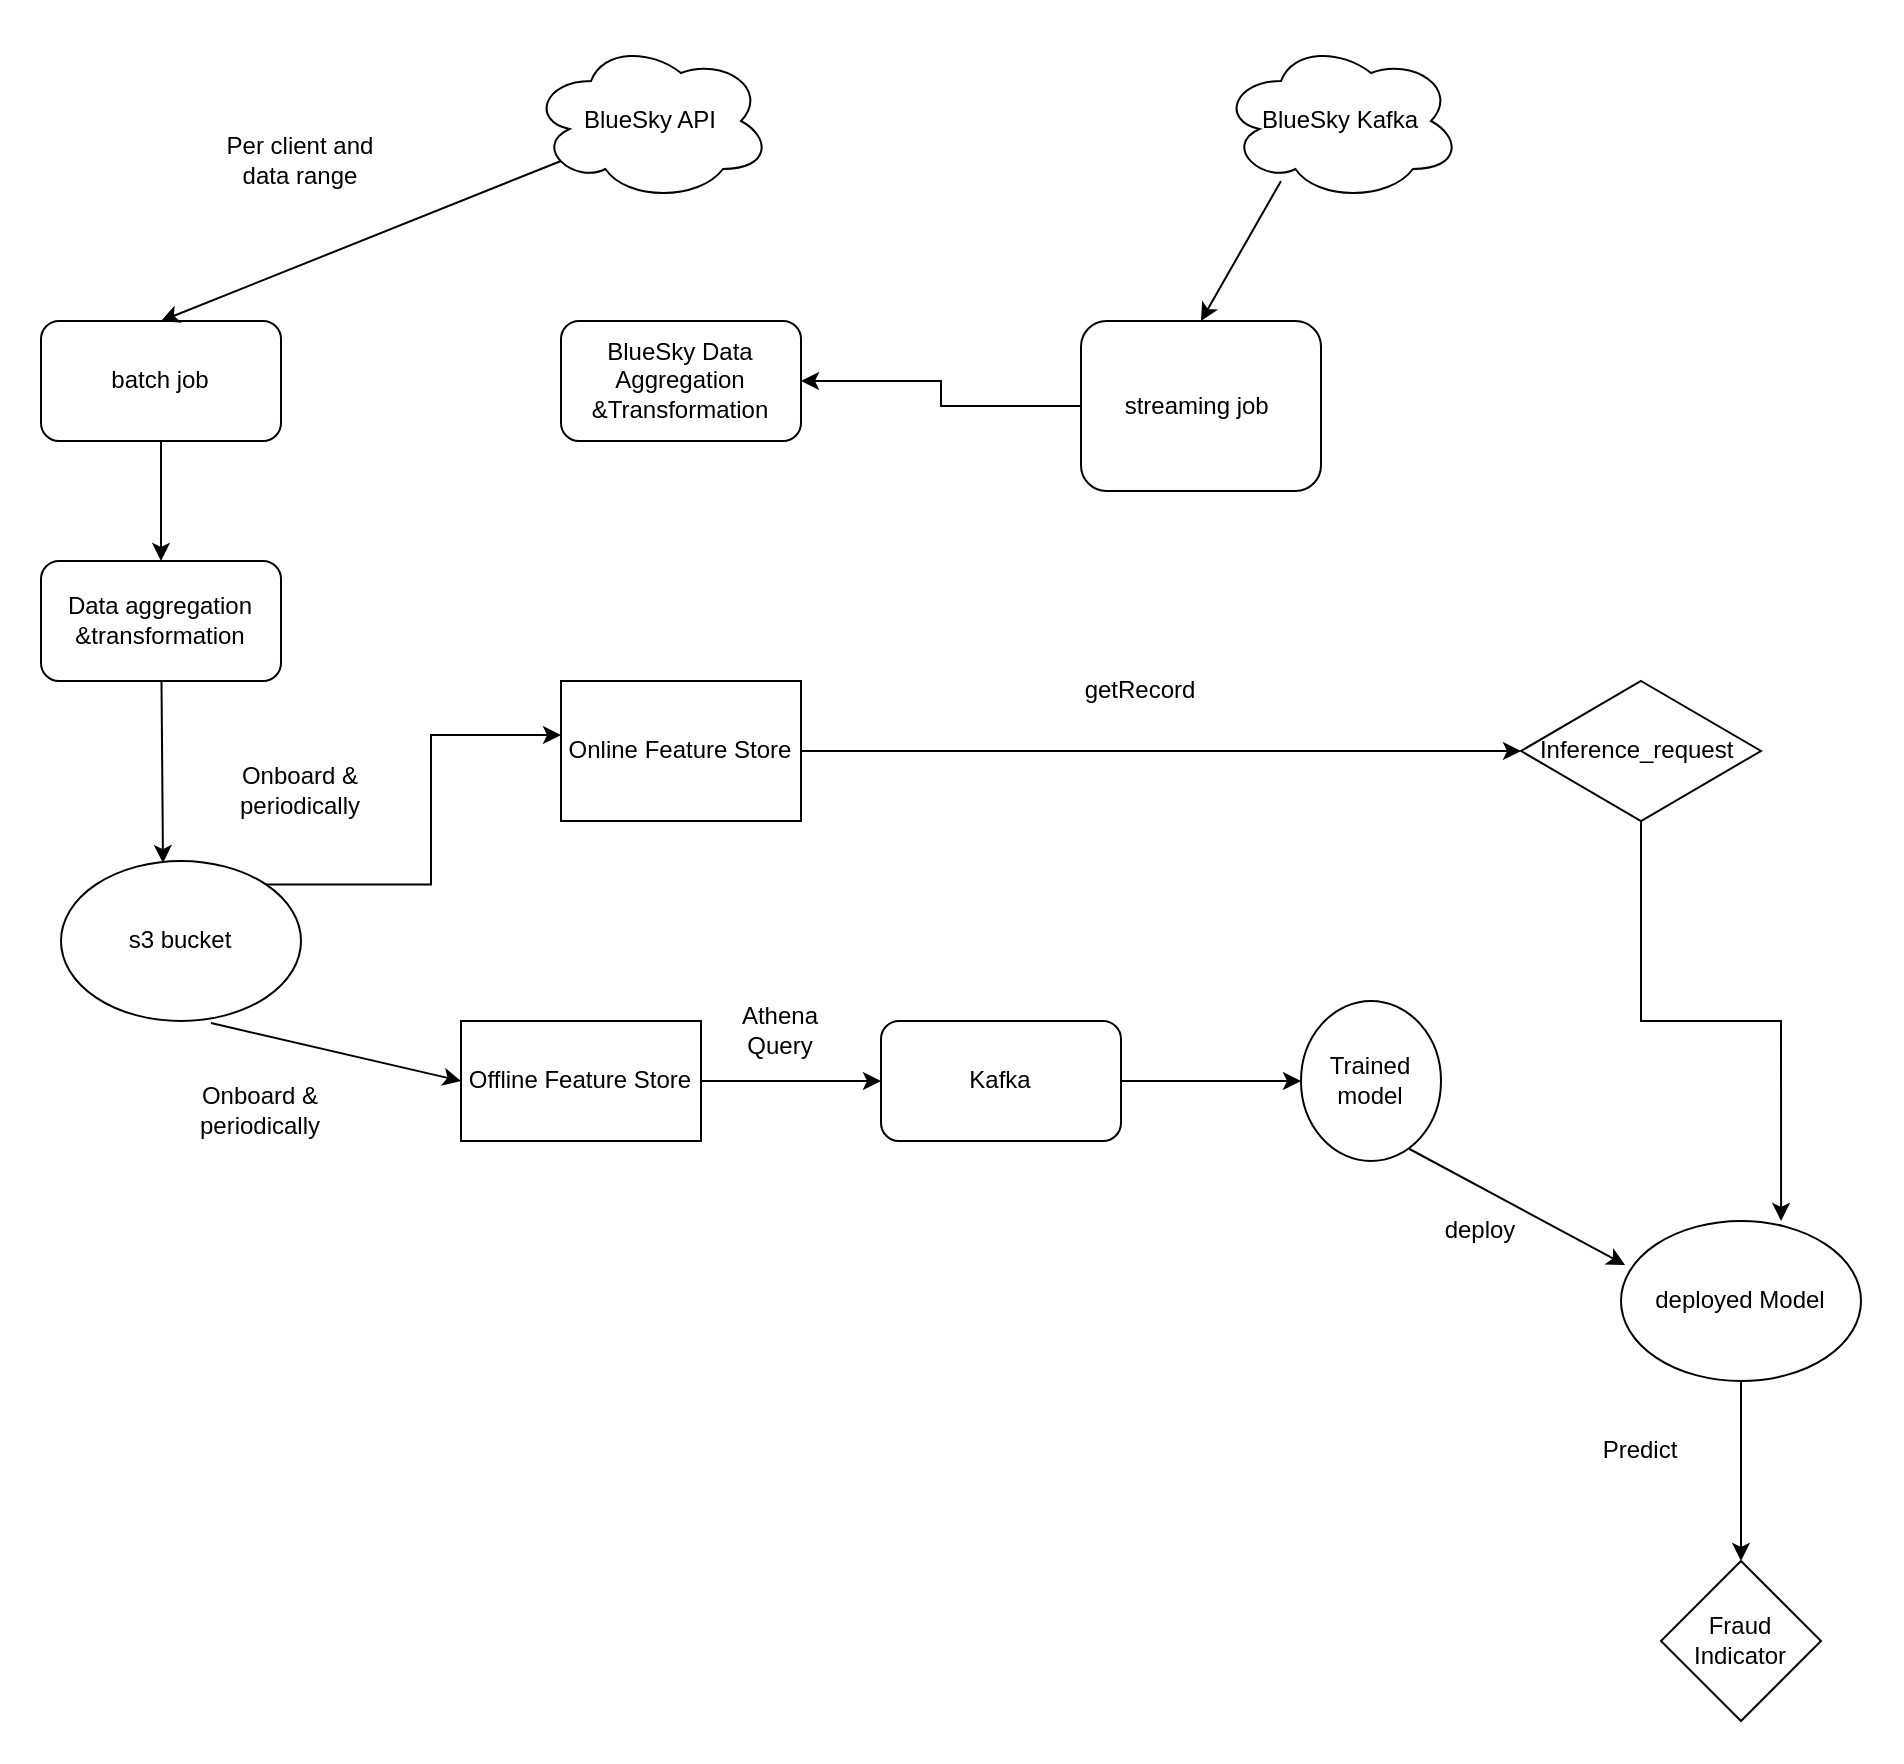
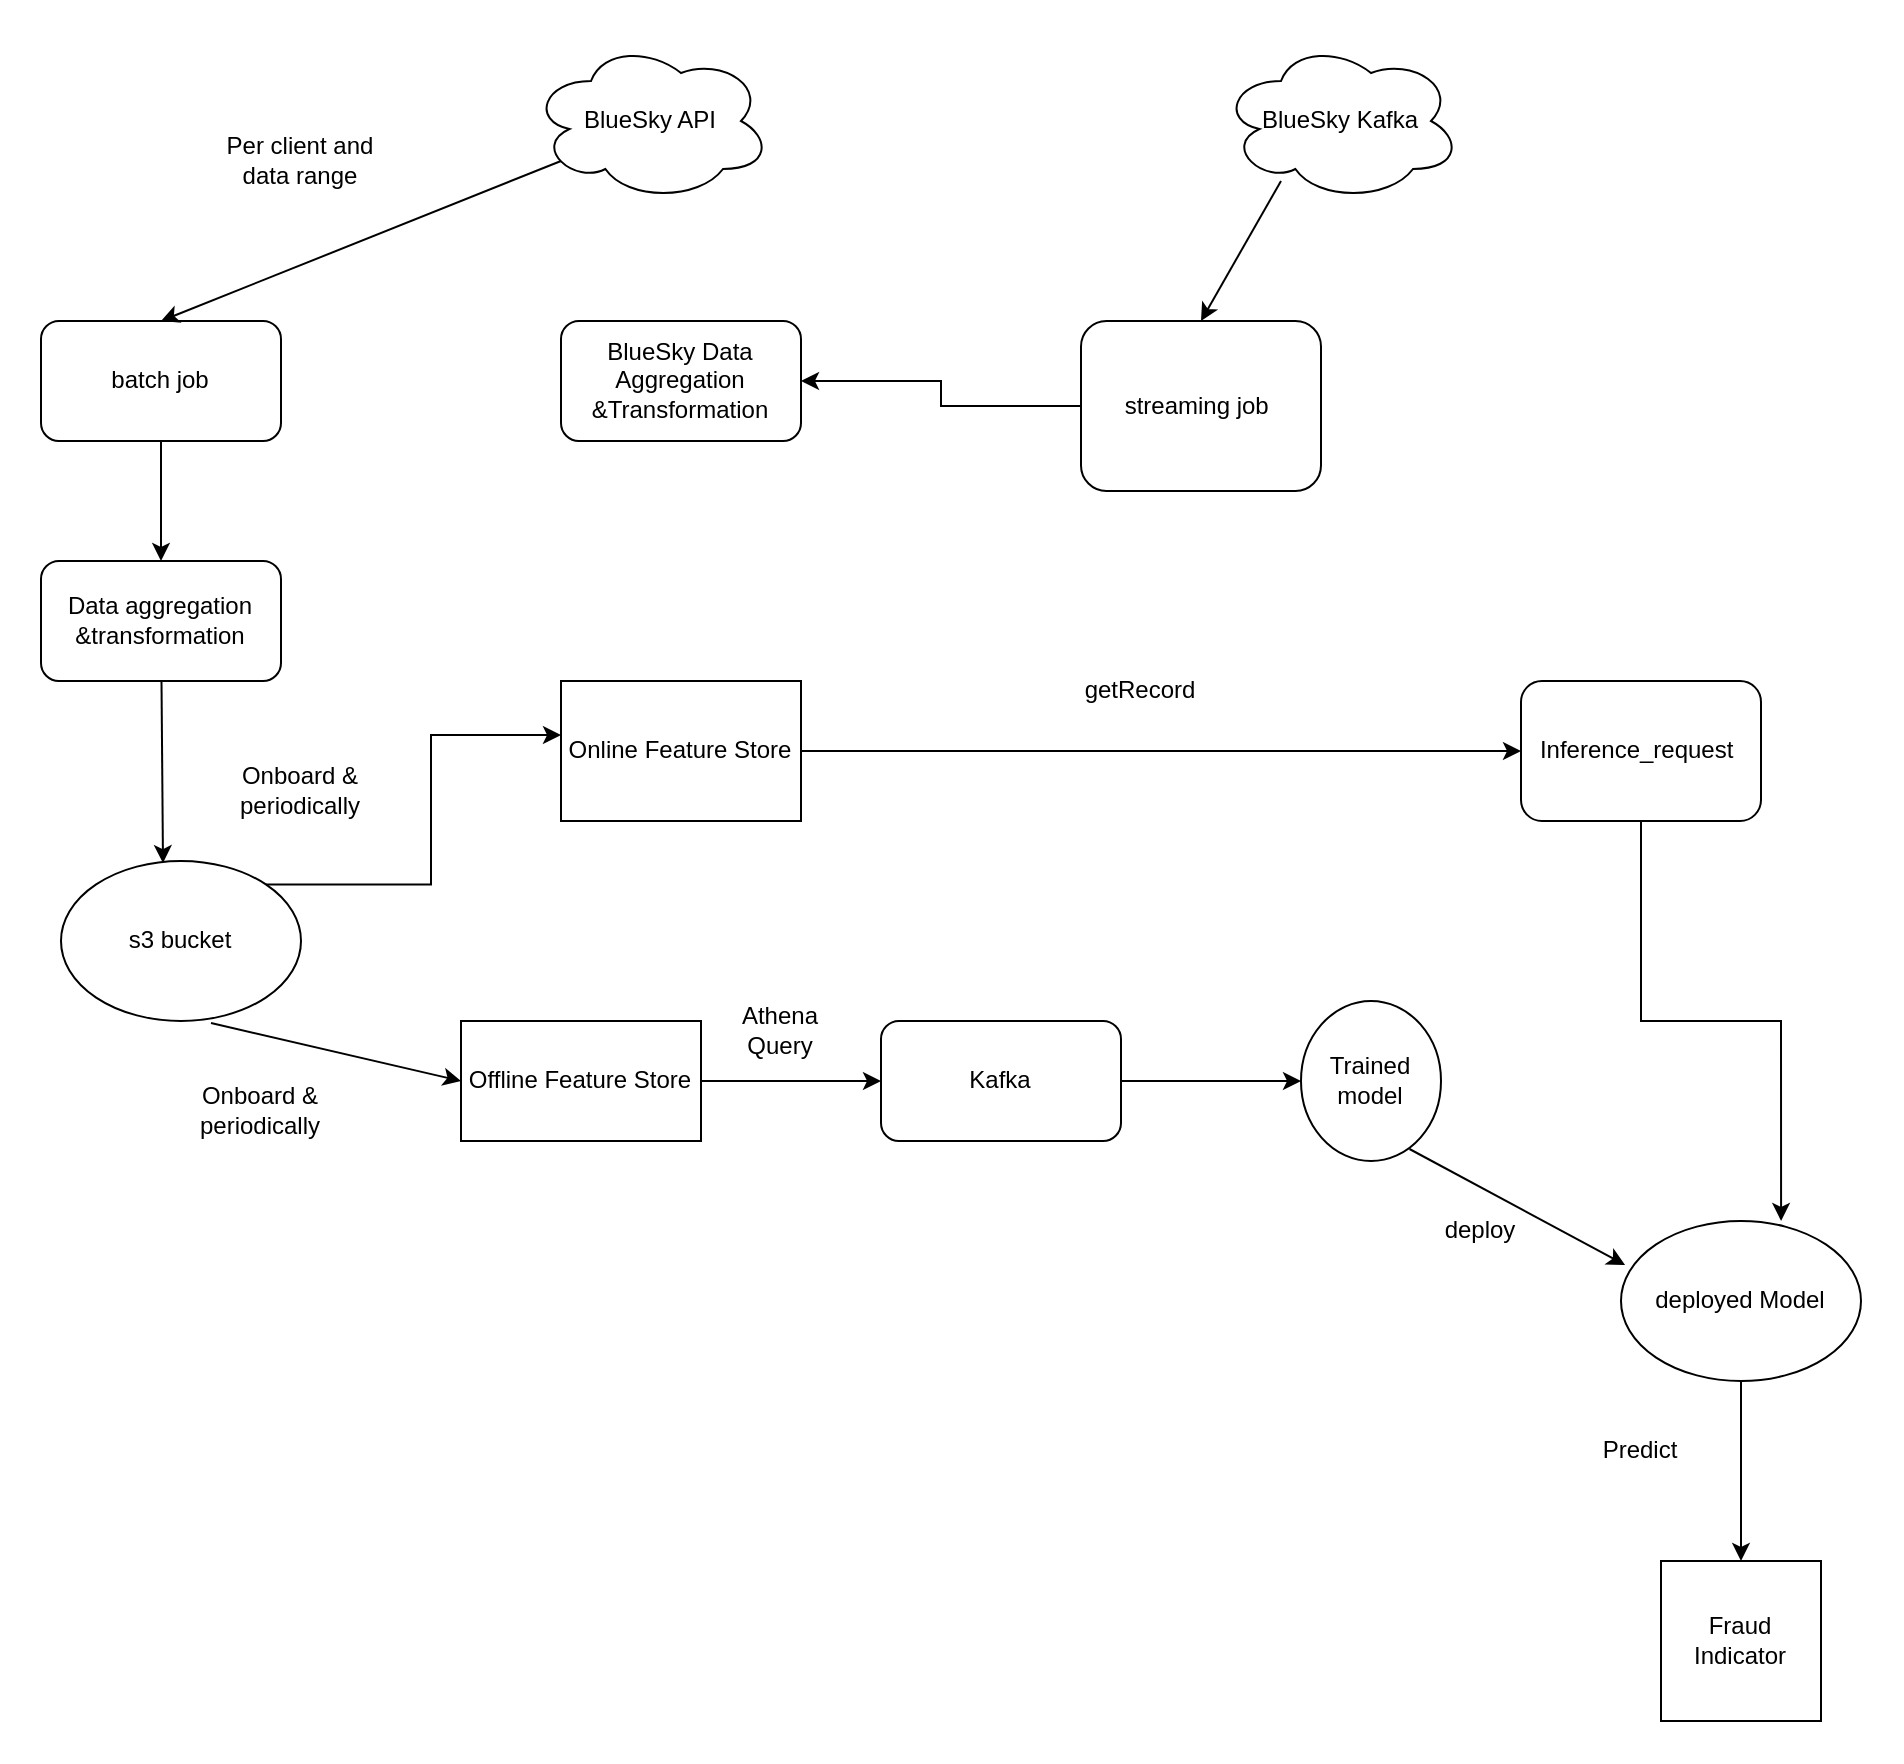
- <mxCell id="10" value="Inference_request&amp;nbsp;" style="rhombus;whiteSpace=wrap;html=1;" parent="1" vertex="1"><mxGeometry x="760" y="340" width="120" height="70" as="geometry" /></mxCell>
+ <mxCell id="10" value="Inference_request&amp;nbsp;" style="rounded=1;whiteSpace=wrap;html=1;" parent="1" vertex="1"><mxGeometry x="760" y="340" width="120" height="70" as="geometry" /></mxCell>
- <mxCell id="18" value="Fraud Indicator" style="rhombus;whiteSpace=wrap;html=1;" parent="1" vertex="1"><mxGeometry x="830" y="780" width="80" height="80" as="geometry" /></mxCell>
+ <mxCell id="18" value="Fraud Indicator" style="whiteSpace=wrap;html=1;rounded=0;" parent="1" vertex="1"><mxGeometry x="830" y="780" width="80" height="80" as="geometry" /></mxCell>
